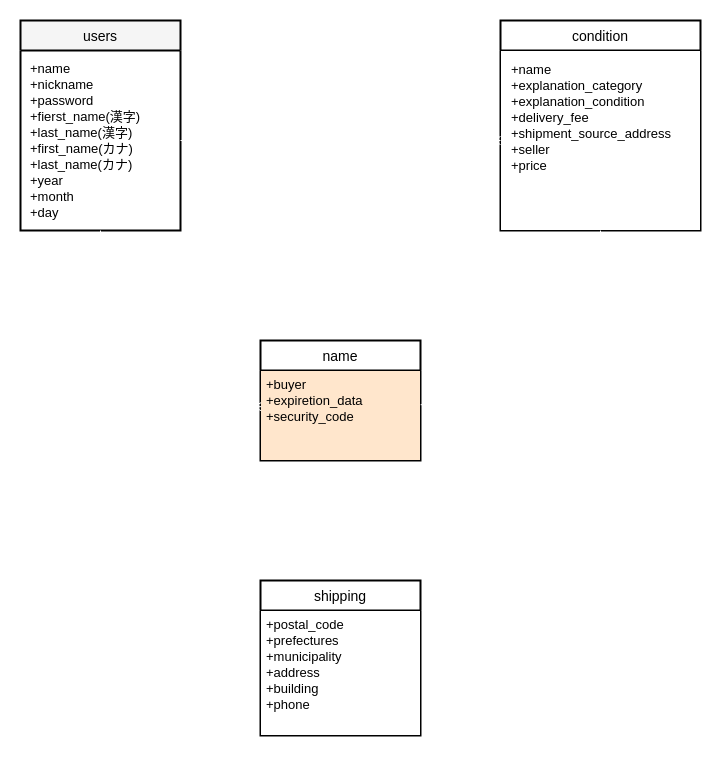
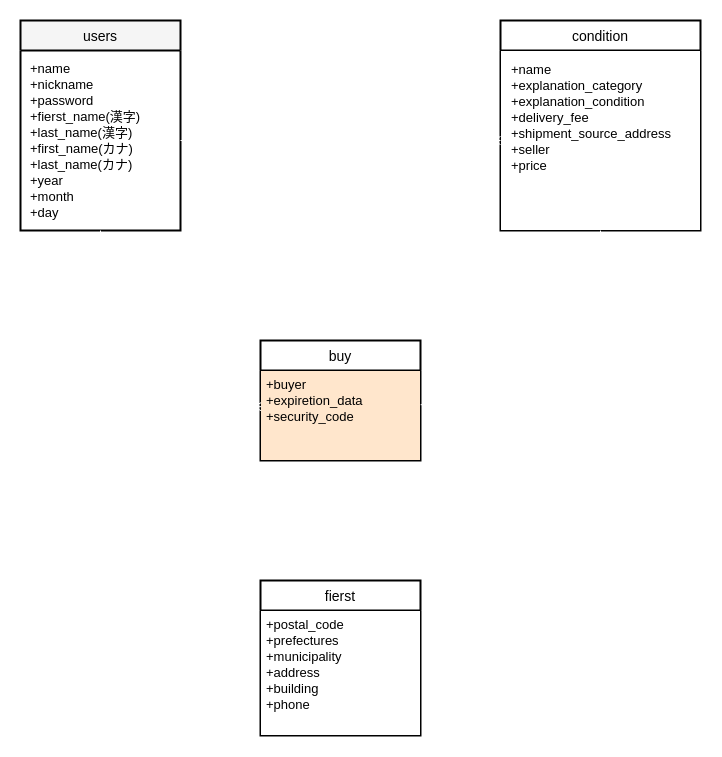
- <mxCell id="7" value="name" style="swimlane;childLayout=stackLayout;horizontal=1;startSize=30;horizontalStack=0;rounded=0;fontSize=14;fontStyle=0;strokeWidth=2;resizeParent=0;resizeLast=1;shadow=0;dashed=0;align=center;fillColor=#FFFFFF;fontColor=#000000;strokeColor=#000000;swimlaneFillColor=#ffffff;" parent="1" vertex="1"><mxGeometry x="260" y="340" width="160" height="120" as="geometry" /></mxCell>
+ <mxCell id="7" value="buy" style="swimlane;childLayout=stackLayout;horizontal=1;startSize=30;horizontalStack=0;rounded=0;fontSize=14;fontStyle=0;strokeWidth=2;resizeParent=0;resizeLast=1;shadow=0;dashed=0;align=center;fillColor=#FFFFFF;fontColor=#000000;strokeColor=#000000;swimlaneFillColor=#ffffff;" parent="1" vertex="1"><mxGeometry x="260" y="340" width="160" height="120" as="geometry" /></mxCell>
- <mxCell id="11" value="shipping" style="swimlane;childLayout=stackLayout;horizontal=1;startSize=30;horizontalStack=0;rounded=0;fontSize=14;fontStyle=0;strokeWidth=2;resizeParent=0;resizeLast=1;shadow=0;dashed=0;align=center;fillColor=#FFFFFF;fontColor=#000000;swimlaneFillColor=#000000;strokeColor=#000000;" parent="1" vertex="1"><mxGeometry x="260" y="580" width="160" height="155" as="geometry" /></mxCell>
+ <mxCell id="11" value="fierst" style="swimlane;childLayout=stackLayout;horizontal=1;startSize=30;horizontalStack=0;rounded=0;fontSize=14;fontStyle=0;strokeWidth=2;resizeParent=0;resizeLast=1;shadow=0;dashed=0;align=center;fillColor=#FFFFFF;fontColor=#000000;swimlaneFillColor=#000000;strokeColor=#000000;" parent="1" vertex="1"><mxGeometry x="260" y="580" width="160" height="155" as="geometry" /></mxCell>
